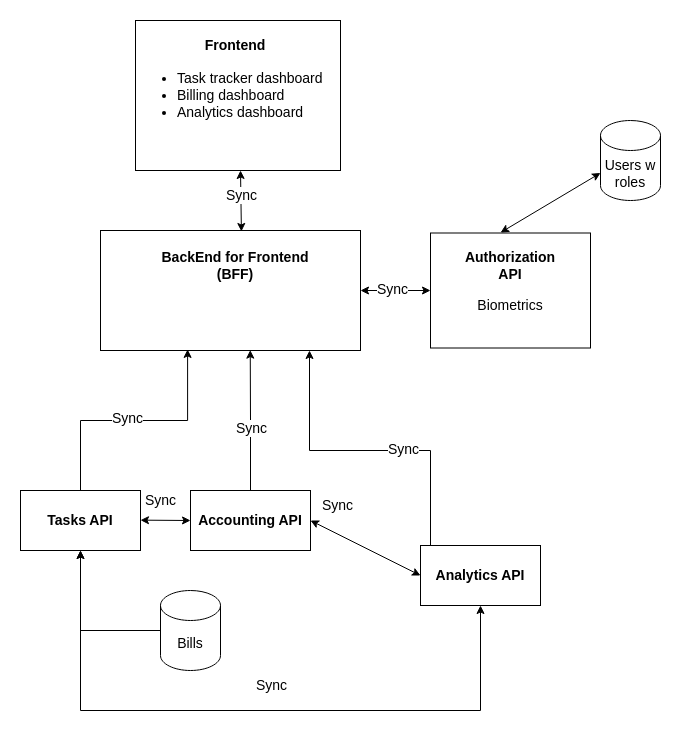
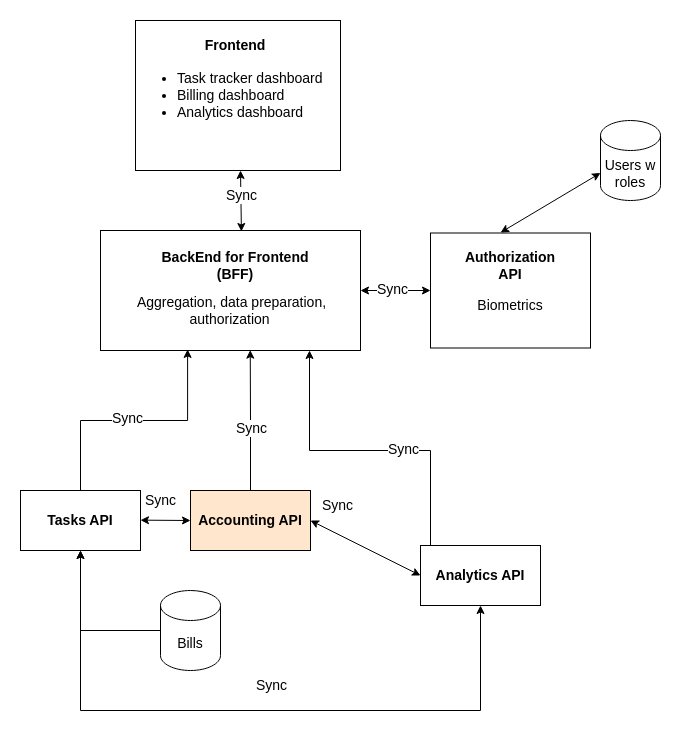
+ <mxCell id="14" value="Aggregation, data preparation, authorization&amp;nbsp;" style="text;html=1;strokeColor=none;fillColor=none;align=center;verticalAlign=middle;whiteSpace=wrap;rounded=0;fontSize=14;" vertex="1" parent="1"><mxGeometry x="113" y="290" width="237" height="40" as="geometry" /></mxCell>
- <mxCell id="20" value="&lt;b&gt;Accounting API&lt;/b&gt;" style="rounded=0;whiteSpace=wrap;html=1;fontSize=14;" vertex="1" parent="1"><mxGeometry x="190" y="490" width="120" height="60" as="geometry" /></mxCell>
+ <mxCell id="20" value="&lt;b&gt;Accounting API&lt;/b&gt;" style="rounded=0;whiteSpace=wrap;html=1;fontSize=14;fillColor=#ffe6cc;" vertex="1" parent="1"><mxGeometry x="190" y="490" width="120" height="60" as="geometry" /></mxCell>
